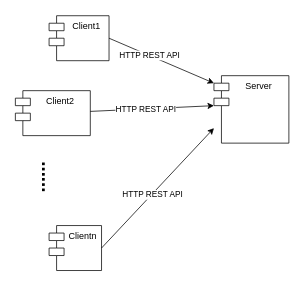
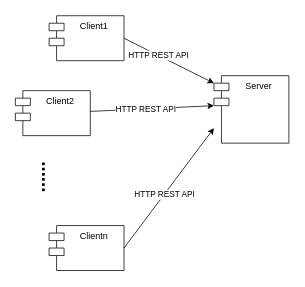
- <mxCell id="2" value="Client1" style="shape=module;align=left;spacingLeft=20;align=center;verticalAlign=top;" vertex="1" parent="1"><mxGeometry x="65" y="20" width="80" height="60" as="geometry" /></mxCell>
+ <mxCell id="2" value="Client1" style="shape=module;align=left;spacingLeft=20;align=center;verticalAlign=top;" vertex="1" parent="1"><mxGeometry x="65" y="20" width="100" height="60" as="geometry" /></mxCell>
- <mxCell id="4" value="Clientn" style="shape=module;align=left;spacingLeft=20;align=center;verticalAlign=top;" vertex="1" parent="1"><mxGeometry x="65" y="300" width="70" height="60" as="geometry" /></mxCell>
+ <mxCell id="4" value="Clientn" style="shape=module;align=left;spacingLeft=20;align=center;verticalAlign=top;" vertex="1" parent="1"><mxGeometry x="65" y="300" width="100" height="60" as="geometry" /></mxCell>
